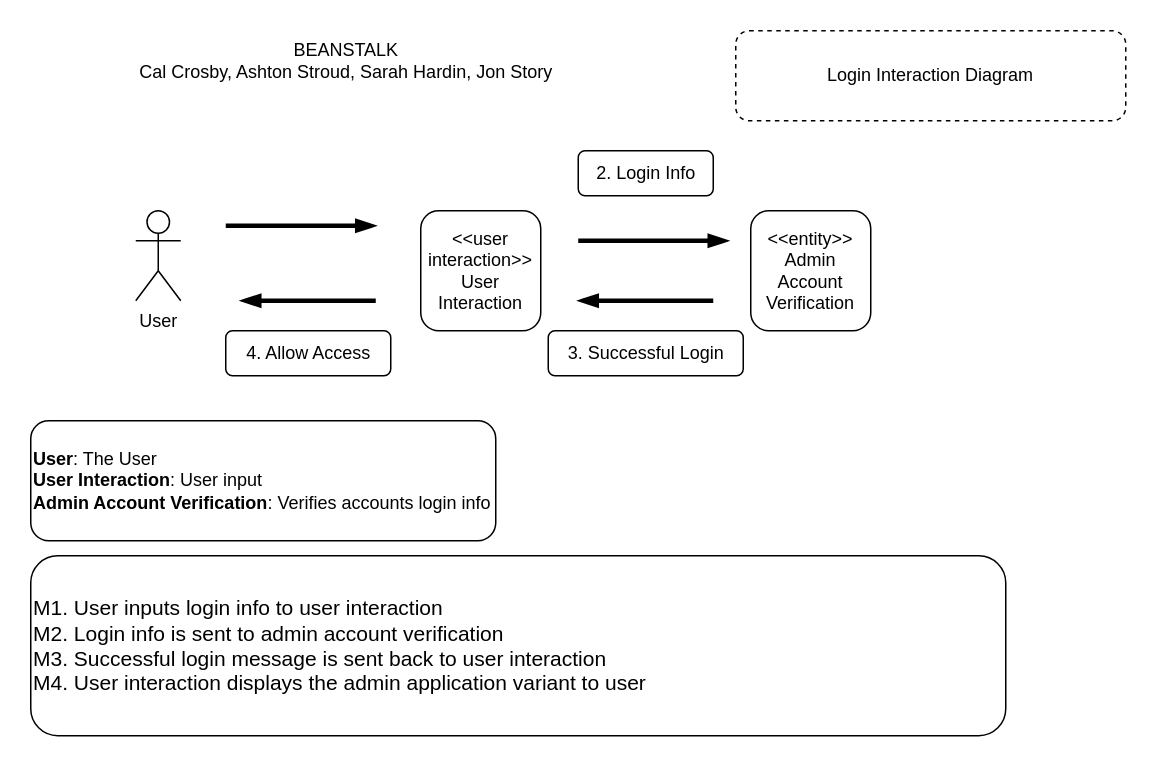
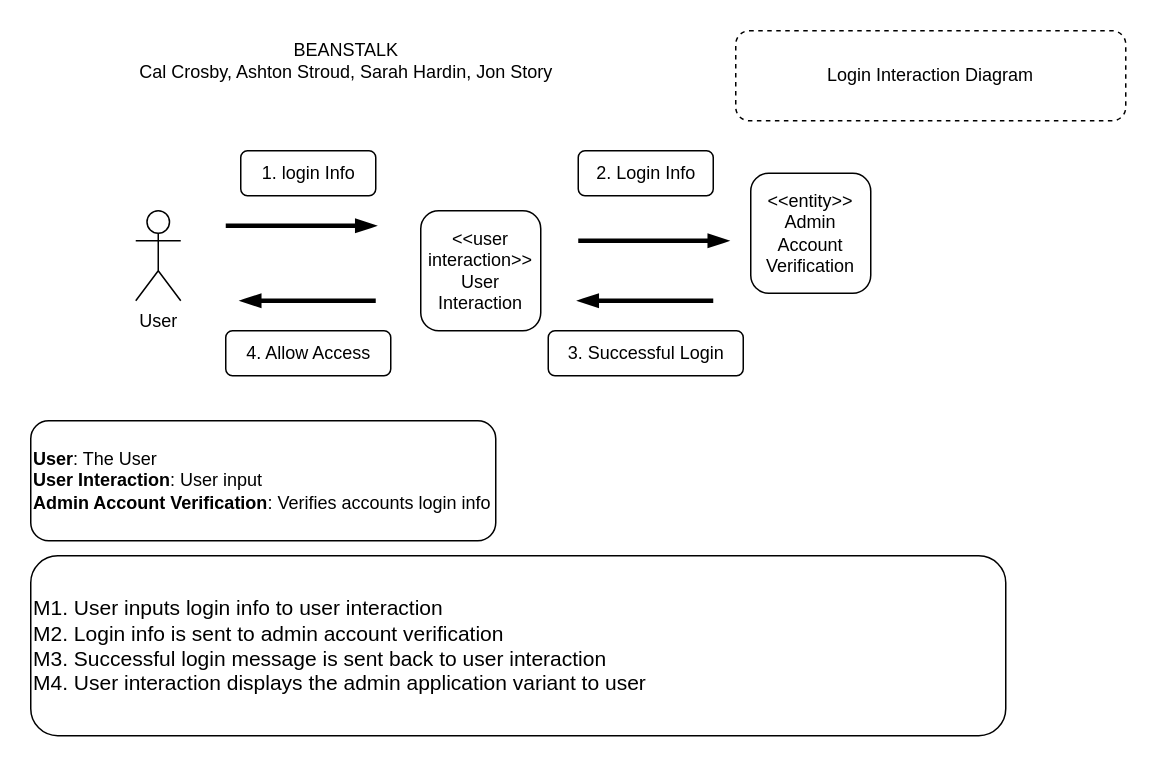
+ <mxCell id="11" value="1. login Info" style="text;html=1;align=center;verticalAlign=middle;resizable=0;points=[];autosize=1;strokeColor=default;fillColor=none;rounded=1;" parent="1" vertex="1"><mxGeometry x="160" y="100" width="90" height="30" as="geometry" /></mxCell>
- <mxCell id="15" value="&amp;lt;&amp;lt;entity&amp;gt;&amp;gt;&lt;br&gt;Admin Account Verification" style="whiteSpace=wrap;html=1;aspect=fixed;rounded=1;" parent="1" vertex="1"><mxGeometry x="500" y="140" width="80" height="80" as="geometry" /></mxCell>
+ <mxCell id="15" value="&amp;lt;&amp;lt;entity&amp;gt;&amp;gt;&lt;br&gt;Admin Account Verification" style="whiteSpace=wrap;html=1;aspect=fixed;rounded=1;" parent="1" vertex="1"><mxGeometry x="500" y="115" width="80" height="80" as="geometry" /></mxCell>
